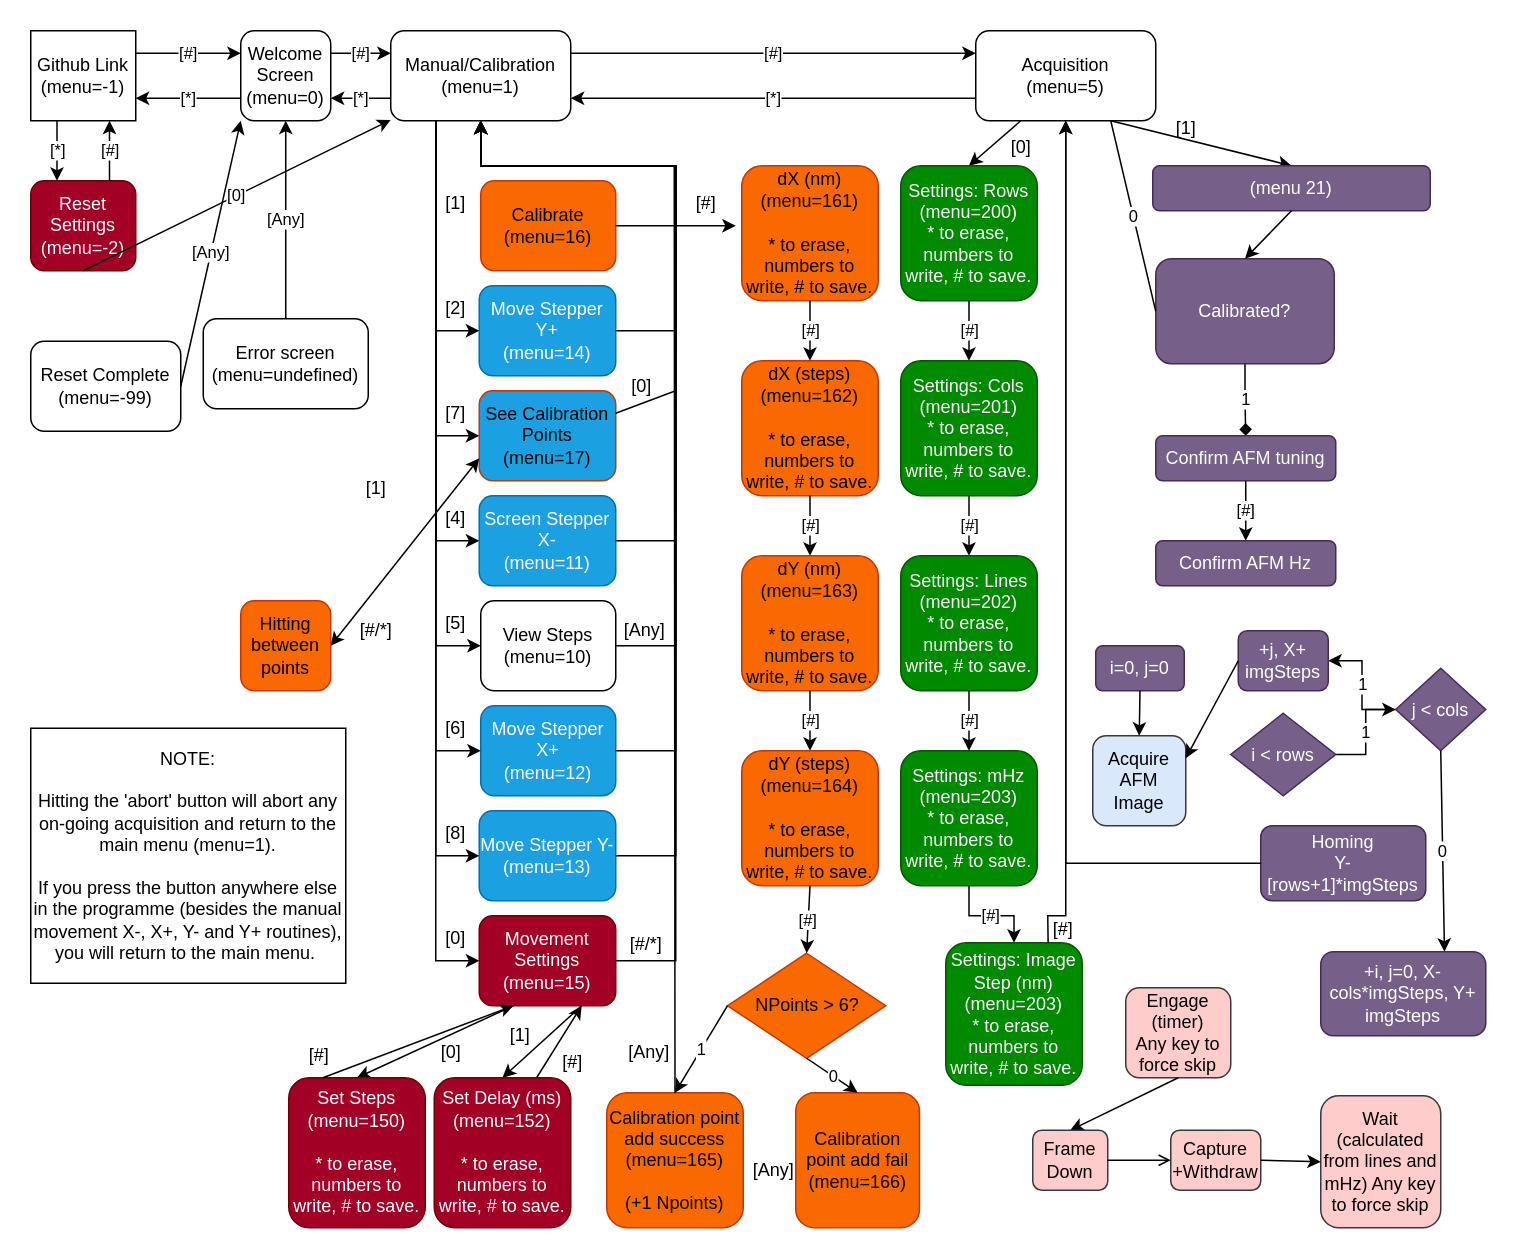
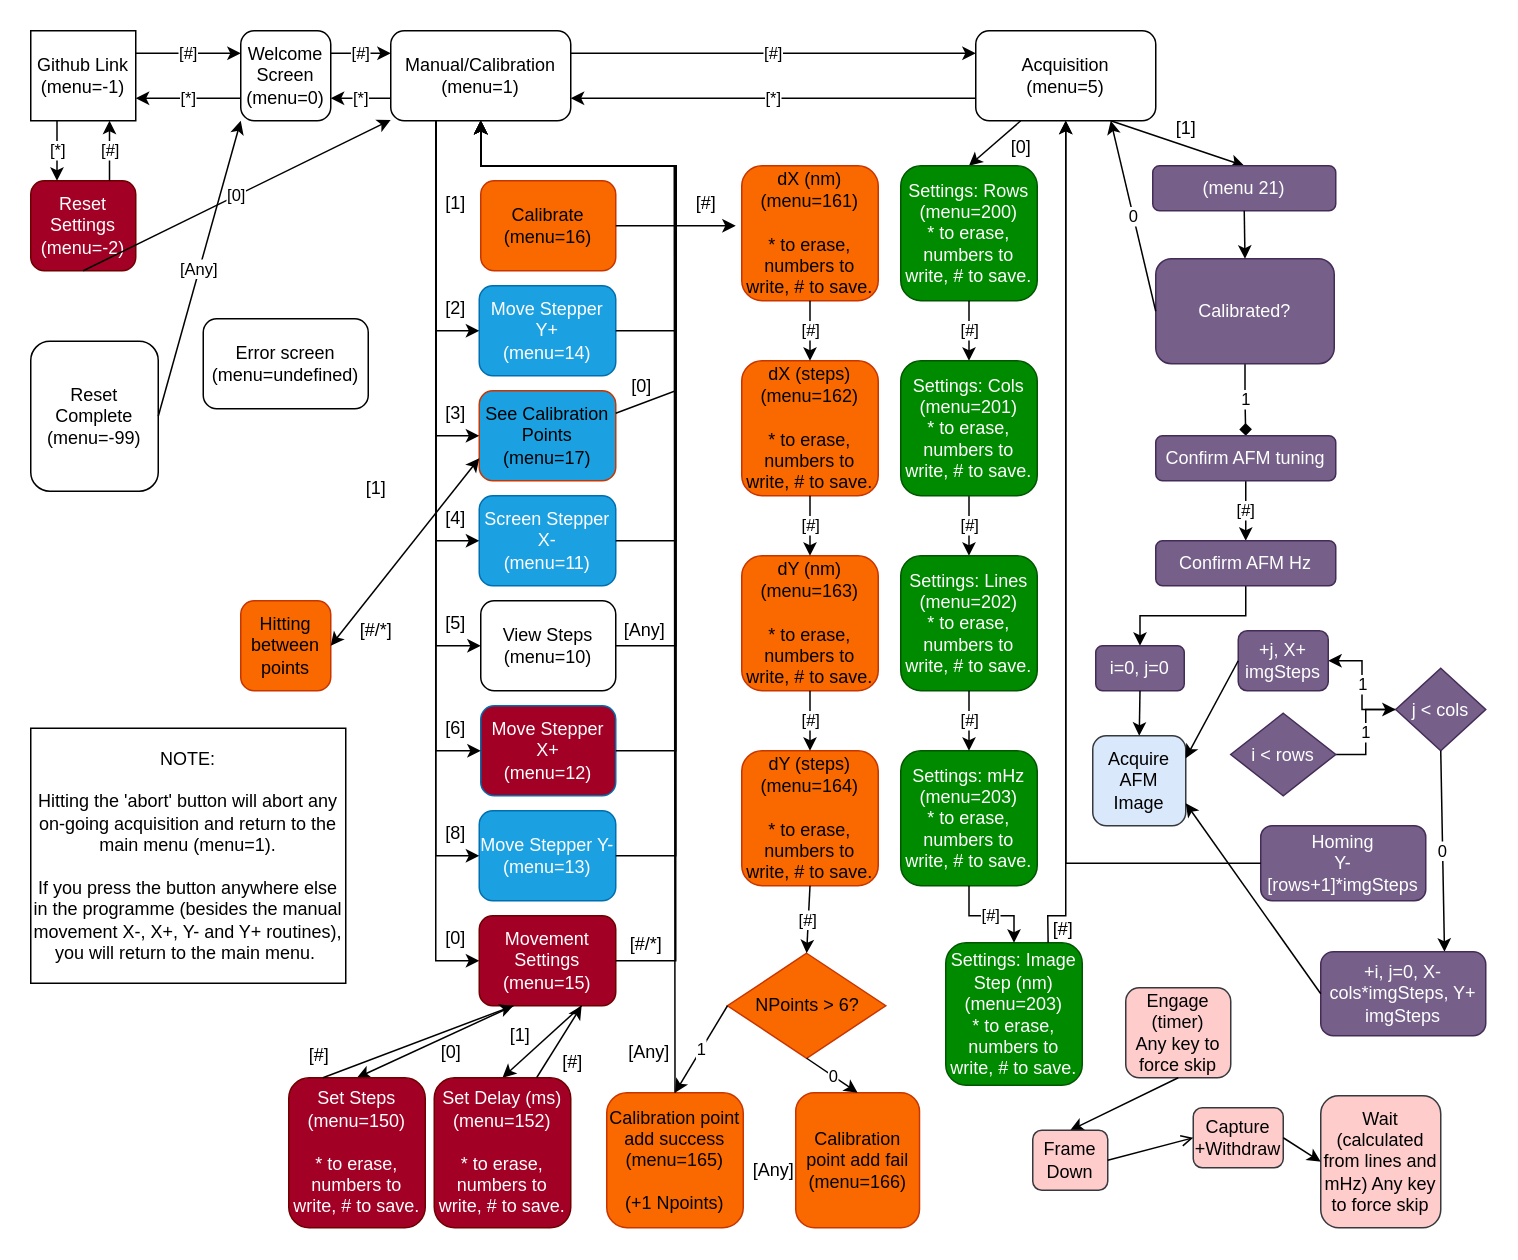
- <mxCell id="104" value="0" style="endArrow=none;html=1;rounded=0;exitX=0;exitY=0.5;exitDx=0;exitDy=0;entryX=0.75;entryY=1;entryDx=0;entryDy=0;" edge="1" parent="1" source="102" target="19"><mxGeometry width="50" height="50" relative="1" as="geometry"><mxPoint x="850" y="170" as="sourcePoint" /><mxPoint x="851" y="202" as="targetPoint" /></mxGeometry></mxCell>
+ <mxCell id="104" value="0" style="endArrow=classic;html=1;rounded=0;exitX=0;exitY=0.5;exitDx=0;exitDy=0;entryX=0.75;entryY=1;entryDx=0;entryDy=0;" edge="1" parent="1" source="102" target="19"><mxGeometry width="50" height="50" relative="1" as="geometry"><mxPoint x="850" y="170" as="sourcePoint" /><mxPoint x="851" y="202" as="targetPoint" /></mxGeometry></mxCell>
- <mxCell id="100" value="(menu 21)" style="rounded=1;whiteSpace=wrap;html=1;fillColor=#76608a;strokeColor=#432D57;fontColor=#ffffff;" vertex="1" parent="1"><mxGeometry x="768" y="110" width="185" height="30" as="geometry" /></mxCell>
+ <mxCell id="100" value="(menu 21)" style="rounded=1;whiteSpace=wrap;html=1;fillColor=#76608a;strokeColor=#432D57;fontColor=#ffffff;" vertex="1" parent="1"><mxGeometry x="768" y="110" width="122" height="30" as="geometry" /></mxCell>
- <mxCell id="16" value="[Any]" style="endArrow=classic;html=1;rounded=0;exitX=0.5;exitY=0;exitDx=0;exitDy=0;entryX=0.5;entryY=1;entryDx=0;entryDy=0;" edge="1" parent="1" source="15" target="2"><mxGeometry width="50" height="50" relative="1" as="geometry"><mxPoint x="160" y="280" as="sourcePoint" /><mxPoint x="230" y="150" as="targetPoint" /></mxGeometry></mxCell>
- <mxCell id="13" value="Reset Complete&lt;br&gt;&lt;div&gt;(menu=-99)&lt;/div&gt;" style="rounded=1;whiteSpace=wrap;html=1;" vertex="1" parent="1"><mxGeometry x="20" y="227" width="100" height="60" as="geometry" /></mxCell>
+ <mxCell id="13" value="Reset Complete&lt;br&gt;&lt;div&gt;(menu=-99)&lt;/div&gt;" style="rounded=1;whiteSpace=wrap;html=1;" vertex="1" parent="1"><mxGeometry x="20" y="227" width="85" height="100" as="geometry" /></mxCell>
- <mxCell id="27" value="[7]" style="text;html=1;align=center;verticalAlign=middle;resizable=0;points=[];autosize=1;strokeColor=none;fillColor=none;" vertex="1" parent="1"><mxGeometry x="283" y="260" width="40" height="30" as="geometry" /></mxCell>
+ <mxCell id="27" value="[3]" style="text;html=1;align=center;verticalAlign=middle;resizable=0;points=[];autosize=1;strokeColor=none;fillColor=none;" vertex="1" parent="1"><mxGeometry x="283" y="260" width="40" height="30" as="geometry" /></mxCell>
+ <mxCell id="107" value="" style="edgeStyle=orthogonalEdgeStyle;rounded=0;orthogonalLoop=1;jettySize=auto;html=1;" edge="1" parent="1" source="108" target="109"><mxGeometry relative="1" as="geometry" /></mxCell>
- <mxCell id="34" value="Move Stepper X+&lt;br&gt;&lt;div&gt;(menu=12)&lt;/div&gt;" style="rounded=1;whiteSpace=wrap;html=1;fillColor=#1ba1e2;fontColor=#ffffff;strokeColor=#006EAF;" vertex="1" parent="1"><mxGeometry x="320" y="470" width="90" height="60" as="geometry" /></mxCell>
+ <mxCell id="34" value="Move Stepper X+&lt;br&gt;&lt;div&gt;(menu=12)&lt;/div&gt;" style="rounded=1;whiteSpace=wrap;html=1;fillColor=#a20025;fontColor=#ffffff;strokeColor=#006EAF;" vertex="1" parent="1"><mxGeometry x="320" y="470" width="90" height="60" as="geometry" /></mxCell>
+ <mxCell id="122" value="" style="endArrow=classic;html=1;rounded=0;exitX=0;exitY=0.5;exitDx=0;exitDy=0;entryX=1;entryY=0.75;entryDx=0;entryDy=0;" edge="1" parent="1" source="120" target="110"><mxGeometry width="50" height="50" relative="1" as="geometry"><mxPoint x="850" y="650" as="sourcePoint" /><mxPoint x="900" y="600" as="targetPoint" /></mxGeometry></mxCell>
- <mxCell id="126" value="Capture&lt;div&gt;+Withdraw&lt;/div&gt;" style="rounded=1;whiteSpace=wrap;html=1;fillColor=#ffcccc;strokeColor=#36393d;" vertex="1" parent="1"><mxGeometry x="780" y="753" width="60" height="40" as="geometry" /></mxCell>
+ <mxCell id="126" value="Capture&lt;div&gt;+Withdraw&lt;/div&gt;" style="rounded=1;whiteSpace=wrap;html=1;fillColor=#ffcccc;strokeColor=#36393d;" vertex="1" parent="1"><mxGeometry x="795" y="738" width="60" height="40" as="geometry" /></mxCell>
